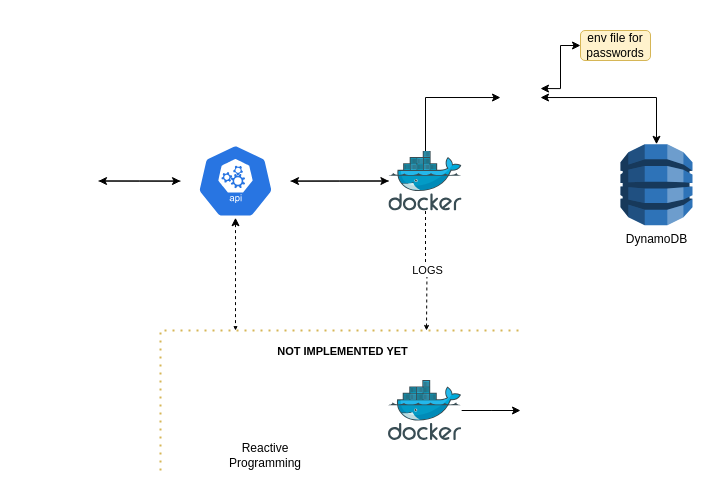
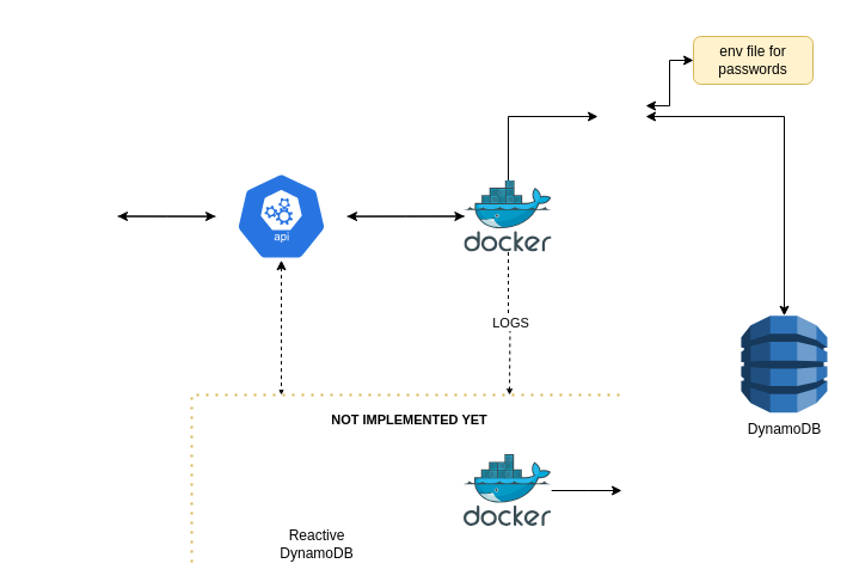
- <mxCell id="24" value="env file for passwords" style="rounded=1;whiteSpace=wrap;html=1;fillColor=#fff2cc;strokeColor=#d6b656;" vertex="1" parent="1"><mxGeometry x="580" y="30" width="70" height="30" as="geometry" /></mxCell>
+ <mxCell id="24" value="env file for passwords" style="rounded=1;whiteSpace=wrap;html=1;fillColor=#fff2cc;strokeColor=#d6b656;" vertex="1" parent="1"><mxGeometry x="580" y="30" width="100" height="40" as="geometry" /></mxCell>
- <mxCell id="2" value="DynamoDB" style="outlineConnect=0;dashed=0;verticalLabelPosition=bottom;verticalAlign=top;align=center;html=1;shape=mxgraph.aws3.dynamo_db;fillColor=#2E73B8;gradientColor=none;" vertex="1" parent="1"><mxGeometry x="620" y="143.75" width="72" height="81" as="geometry" /></mxCell>
+ <mxCell id="2" value="DynamoDB" style="outlineConnect=0;dashed=0;verticalLabelPosition=bottom;verticalAlign=top;align=center;html=1;shape=mxgraph.aws3.dynamo_db;fillColor=#2E73B8;gradientColor=none;" vertex="1" parent="1"><mxGeometry x="620" y="263.75" width="72" height="81" as="geometry" /></mxCell>
- <mxCell id="22" value="Reactive Programming" style="text;html=1;strokeColor=none;fillColor=none;align=center;verticalAlign=middle;whiteSpace=wrap;rounded=0;" vertex="1" parent="1"><mxGeometry x="235" y="440" width="60" height="30" as="geometry" /></mxCell>
+ <mxCell id="22" value="Reactive DynamoDB" style="text;html=1;strokeColor=none;fillColor=none;align=center;verticalAlign=middle;whiteSpace=wrap;rounded=0;" vertex="1" parent="1"><mxGeometry x="235" y="440" width="60" height="30" as="geometry" /></mxCell>
